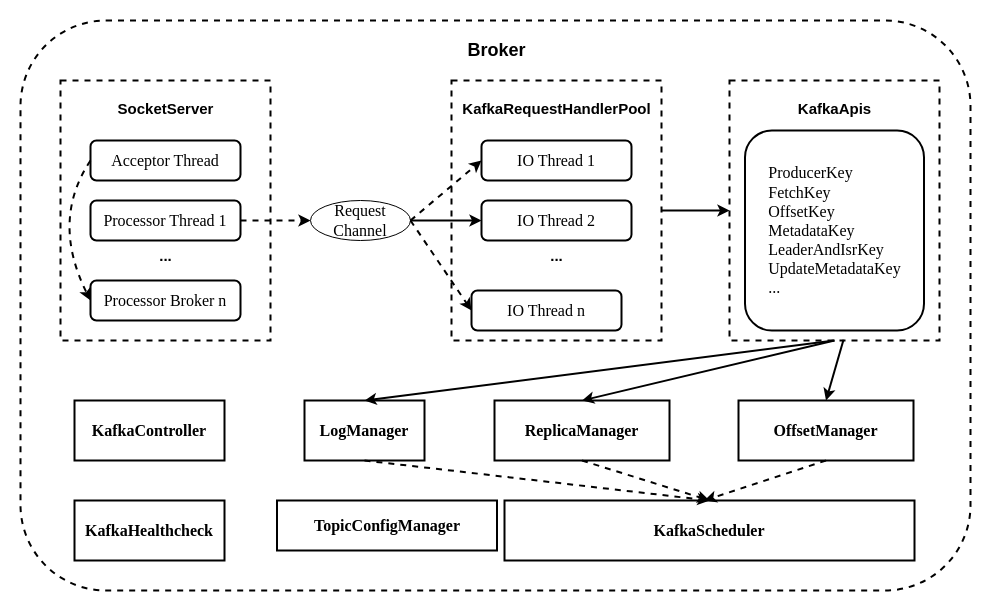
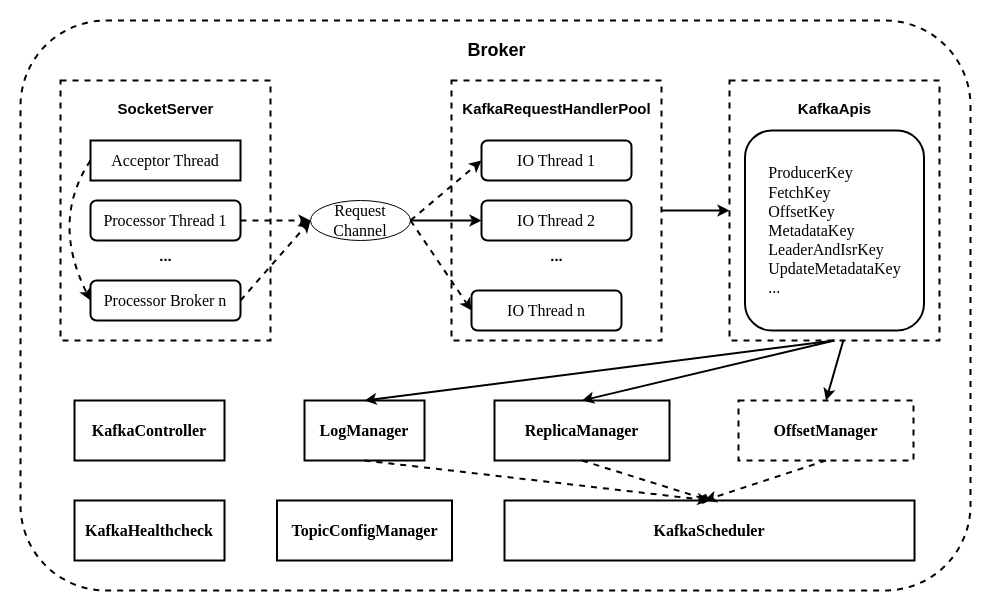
- <mxCell id="5" value="&lt;font face=&quot;Times New Roman&quot; style=&quot;font-size: 16px;&quot;&gt;Acceptor Thread&lt;/font&gt;" style="rounded=1;whiteSpace=wrap;html=1;strokeWidth=2;" vertex="1" parent="1"><mxGeometry x="90" y="140" width="150" height="40" as="geometry" /></mxCell>
+ <mxCell id="5" value="&lt;font face=&quot;Times New Roman&quot; style=&quot;font-size: 16px;&quot;&gt;Acceptor Thread&lt;/font&gt;" style="whiteSpace=wrap;html=1;strokeWidth=2;rounded=0;" vertex="1" parent="1"><mxGeometry x="90" y="140" width="150" height="40" as="geometry" /></mxCell>
+ <mxCell id="20" value="" style="endArrow=classic;html=1;rounded=0;exitX=1;exitY=0.5;exitDx=0;exitDy=0;entryX=0;entryY=0.5;entryDx=0;entryDy=0;strokeWidth=2;dashed=1;" edge="1" parent="1" source="7" target="11"><mxGeometry width="50" height="50" relative="1" as="geometry"><mxPoint x="370" y="200" as="sourcePoint" /><mxPoint x="420" y="150" as="targetPoint" /></mxGeometry></mxCell>
- <mxCell id="32" value="&lt;font face=&quot;Times New Roman&quot; style=&quot;font-size: 16px;&quot;&gt;&lt;b&gt;OffsetManager&lt;/b&gt;&lt;/font&gt;" style="rounded=0;whiteSpace=wrap;html=1;strokeWidth=2;" vertex="1" parent="1"><mxGeometry x="738" y="400" width="175" height="60" as="geometry" /></mxCell>
+ <mxCell id="32" value="&lt;font face=&quot;Times New Roman&quot; style=&quot;font-size: 16px;&quot;&gt;&lt;b&gt;OffsetManager&lt;/b&gt;&lt;/font&gt;" style="rounded=0;whiteSpace=wrap;html=1;strokeWidth=2;dashed=1;" vertex="1" parent="1"><mxGeometry x="738" y="400" width="175" height="60" as="geometry" /></mxCell>
- <mxCell id="34" value="" style="endArrow=classic;html=1;rounded=0;exitX=0.5;exitY=1;exitDx=0;exitDy=0;entryX=0.5;entryY=0;entryDx=0;entryDy=0;dashed=1;strokeWidth=2;" edge="1" parent="1" source="30" target="31"><mxGeometry width="50" height="50" relative="1" as="geometry"><mxPoint x="564" y="380" as="sourcePoint" /><mxPoint x="614" y="330" as="targetPoint" /></mxGeometry></mxCell>
+ <mxCell id="34" value="" style="endArrow=diamond;html=1;rounded=0;exitX=0.5;exitY=1;exitDx=0;exitDy=0;entryX=0.5;entryY=0;entryDx=0;entryDy=0;dashed=1;strokeWidth=2;" edge="1" parent="1" source="30" target="31"><mxGeometry width="50" height="50" relative="1" as="geometry"><mxPoint x="564" y="380" as="sourcePoint" /><mxPoint x="614" y="330" as="targetPoint" /></mxGeometry></mxCell>
- <mxCell id="29" value="&lt;font face=&quot;Times New Roman&quot; style=&quot;font-size: 16px;&quot;&gt;&lt;b&gt;TopicConfigManager&lt;/b&gt;&lt;/font&gt;" style="rounded=0;whiteSpace=wrap;html=1;strokeWidth=2;" vertex="1" parent="1"><mxGeometry x="276.5" y="500" width="220" height="50" as="geometry" /></mxCell>
+ <mxCell id="29" value="&lt;font face=&quot;Times New Roman&quot; style=&quot;font-size: 16px;&quot;&gt;&lt;b&gt;TopicConfigManager&lt;/b&gt;&lt;/font&gt;" style="rounded=0;whiteSpace=wrap;html=1;strokeWidth=2;" vertex="1" parent="1"><mxGeometry x="276.5" y="500" width="175" height="60" as="geometry" /></mxCell>
